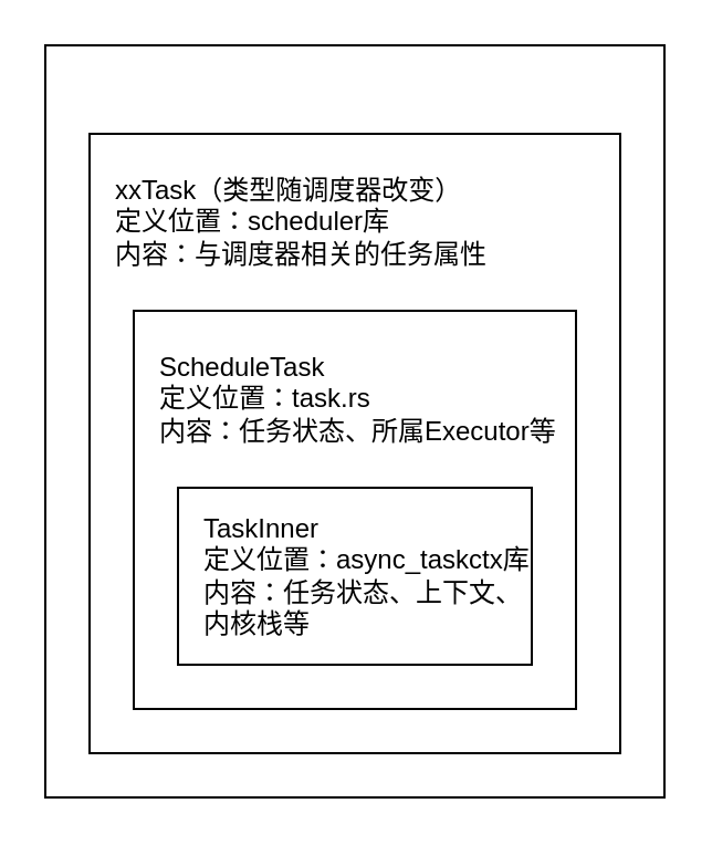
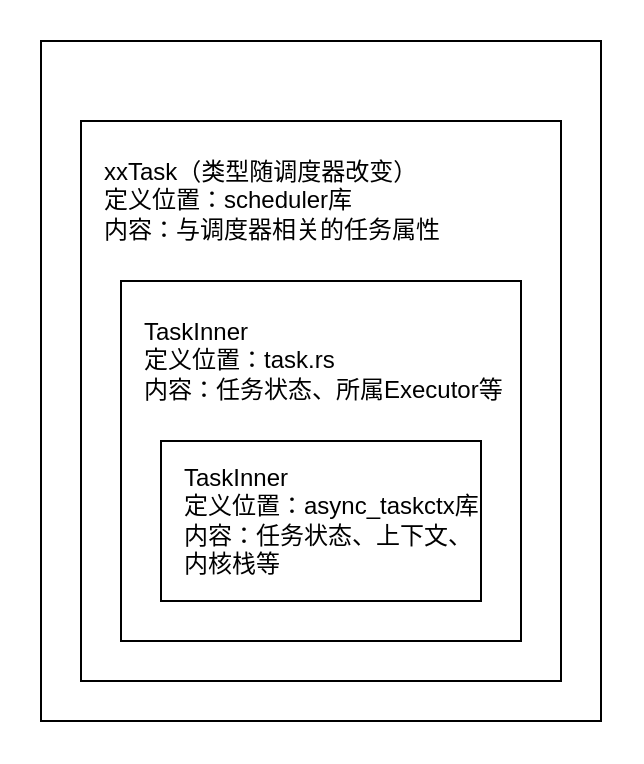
- <mxCell id="6" value="ScheduleTask&lt;br&gt;定义位置：task.rs&lt;br&gt;内容：任务状态、所属Executor等" style="text;html=1;strokeColor=none;fillColor=none;align=left;verticalAlign=middle;whiteSpace=wrap;rounded=0;" vertex="1" parent="1"><mxGeometry x="70" y="140" width="190" height="80" as="geometry" /></mxCell>
+ <mxCell id="6" value="TaskInner&lt;br&gt;定义位置：task.rs&lt;br&gt;内容：任务状态、所属Executor等" style="text;html=1;strokeColor=none;fillColor=none;align=left;verticalAlign=middle;whiteSpace=wrap;rounded=0;" vertex="1" parent="1"><mxGeometry x="70" y="140" width="190" height="80" as="geometry" /></mxCell>
